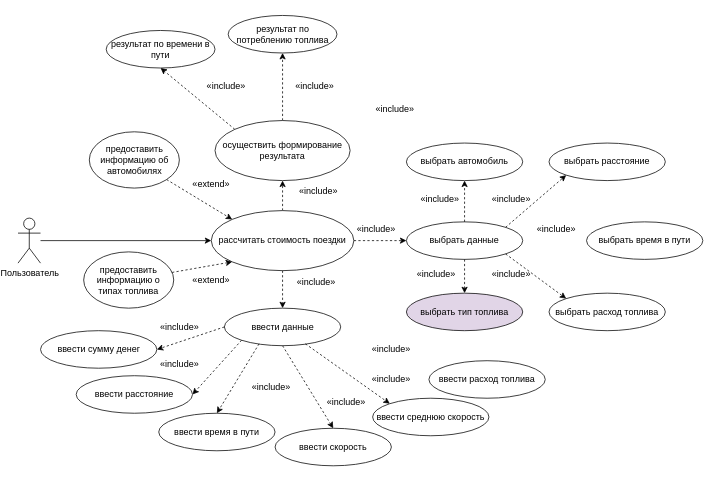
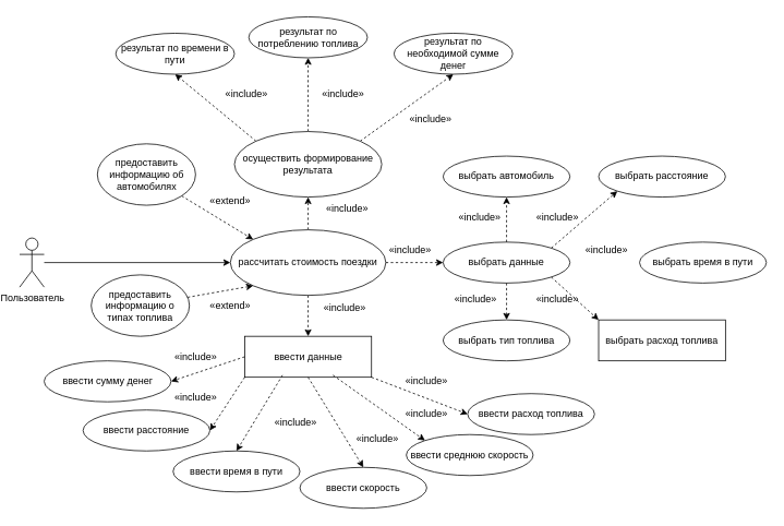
+ <mxCell id="57" value="результат по необходимой сумме денег" style="ellipse;whiteSpace=wrap;html=1;" parent="1" vertex="1"><mxGeometry x="478" y="40" width="145" height="50" as="geometry" /></mxCell>
+ <mxCell id="7" style="edgeStyle=none;rounded=0;orthogonalLoop=1;jettySize=auto;html=1;exitX=1;exitY=0;exitDx=0;exitDy=0;entryX=0.5;entryY=1;entryDx=0;entryDy=0;dashed=1;" parent="1" source="9" target="57" edge="1"><mxGeometry relative="1" as="geometry" /></mxCell>
- <mxCell id="33" value="выбрать тип топлива" style="ellipse;whiteSpace=wrap;html=1;fillColor=#e1d5e7;" parent="1" vertex="1"><mxGeometry x="538" y="390" width="155" height="50" as="geometry" /></mxCell>
+ <mxCell id="33" value="выбрать тип топлива" style="ellipse;whiteSpace=wrap;html=1;" parent="1" vertex="1"><mxGeometry x="538" y="390" width="155" height="50" as="geometry" /></mxCell>
- <mxCell id="35" value="выбрать расход топлива" style="ellipse;whiteSpace=wrap;html=1;" parent="1" vertex="1"><mxGeometry x="728" y="390" width="155" height="50" as="geometry" /></mxCell>
+ <mxCell id="35" value="выбрать расход топлива" style="whiteSpace=wrap;html=1;rounded=0;" parent="1" vertex="1"><mxGeometry x="728" y="390" width="155" height="50" as="geometry" /></mxCell>
- <mxCell id="12" value="ввести данные" style="ellipse;whiteSpace=wrap;html=1;" parent="1" vertex="1"><mxGeometry x="295.5" y="410" width="155" height="50" as="geometry" /></mxCell>
+ <mxCell id="12" value="ввести данные" style="whiteSpace=wrap;html=1;rounded=0;" parent="1" vertex="1"><mxGeometry x="295.5" y="410" width="155" height="50" as="geometry" /></mxCell>
+ <mxCell id="23" value="" style="endArrow=classic;html=1;rounded=0;dashed=1;exitX=1;exitY=1;exitDx=0;exitDy=0;entryX=0;entryY=0.5;entryDx=0;entryDy=0;" parent="1" source="12" target="18" edge="1"><mxGeometry width="50" height="50" relative="1" as="geometry"><mxPoint x="413.38" y="467.5" as="sourcePoint" /><mxPoint x="490.699" y="557.322" as="targetPoint" /></mxGeometry></mxCell>
